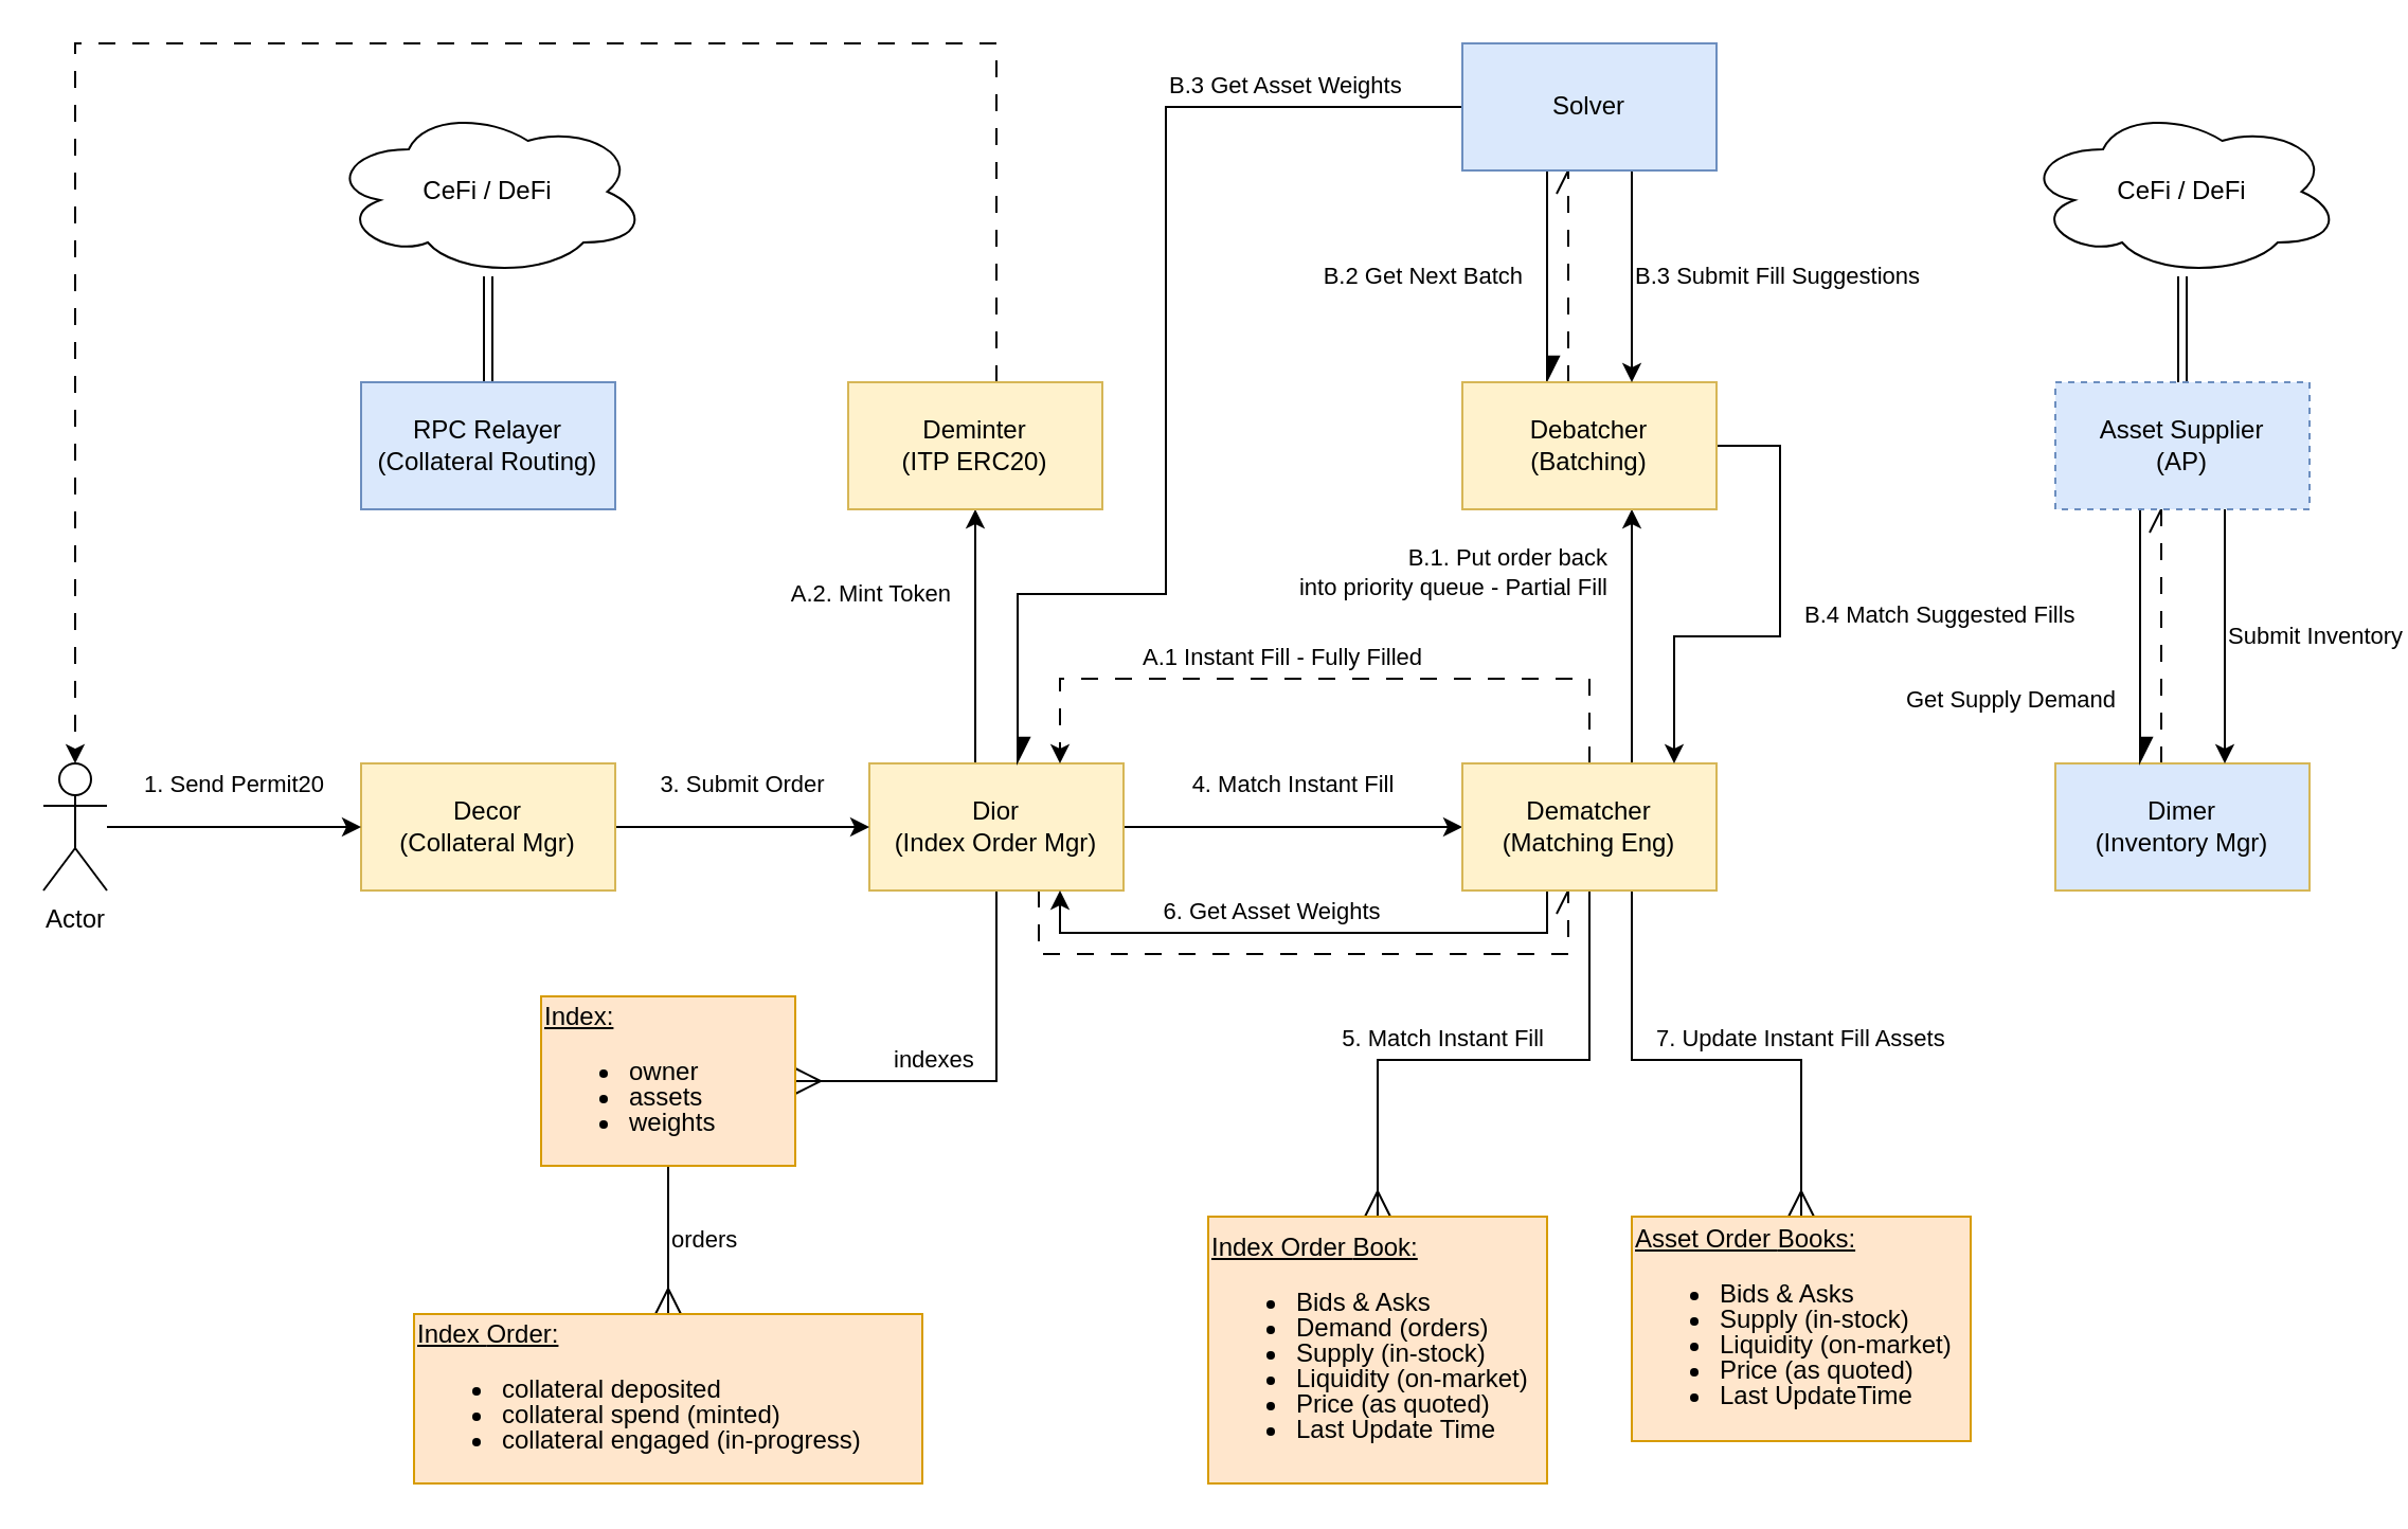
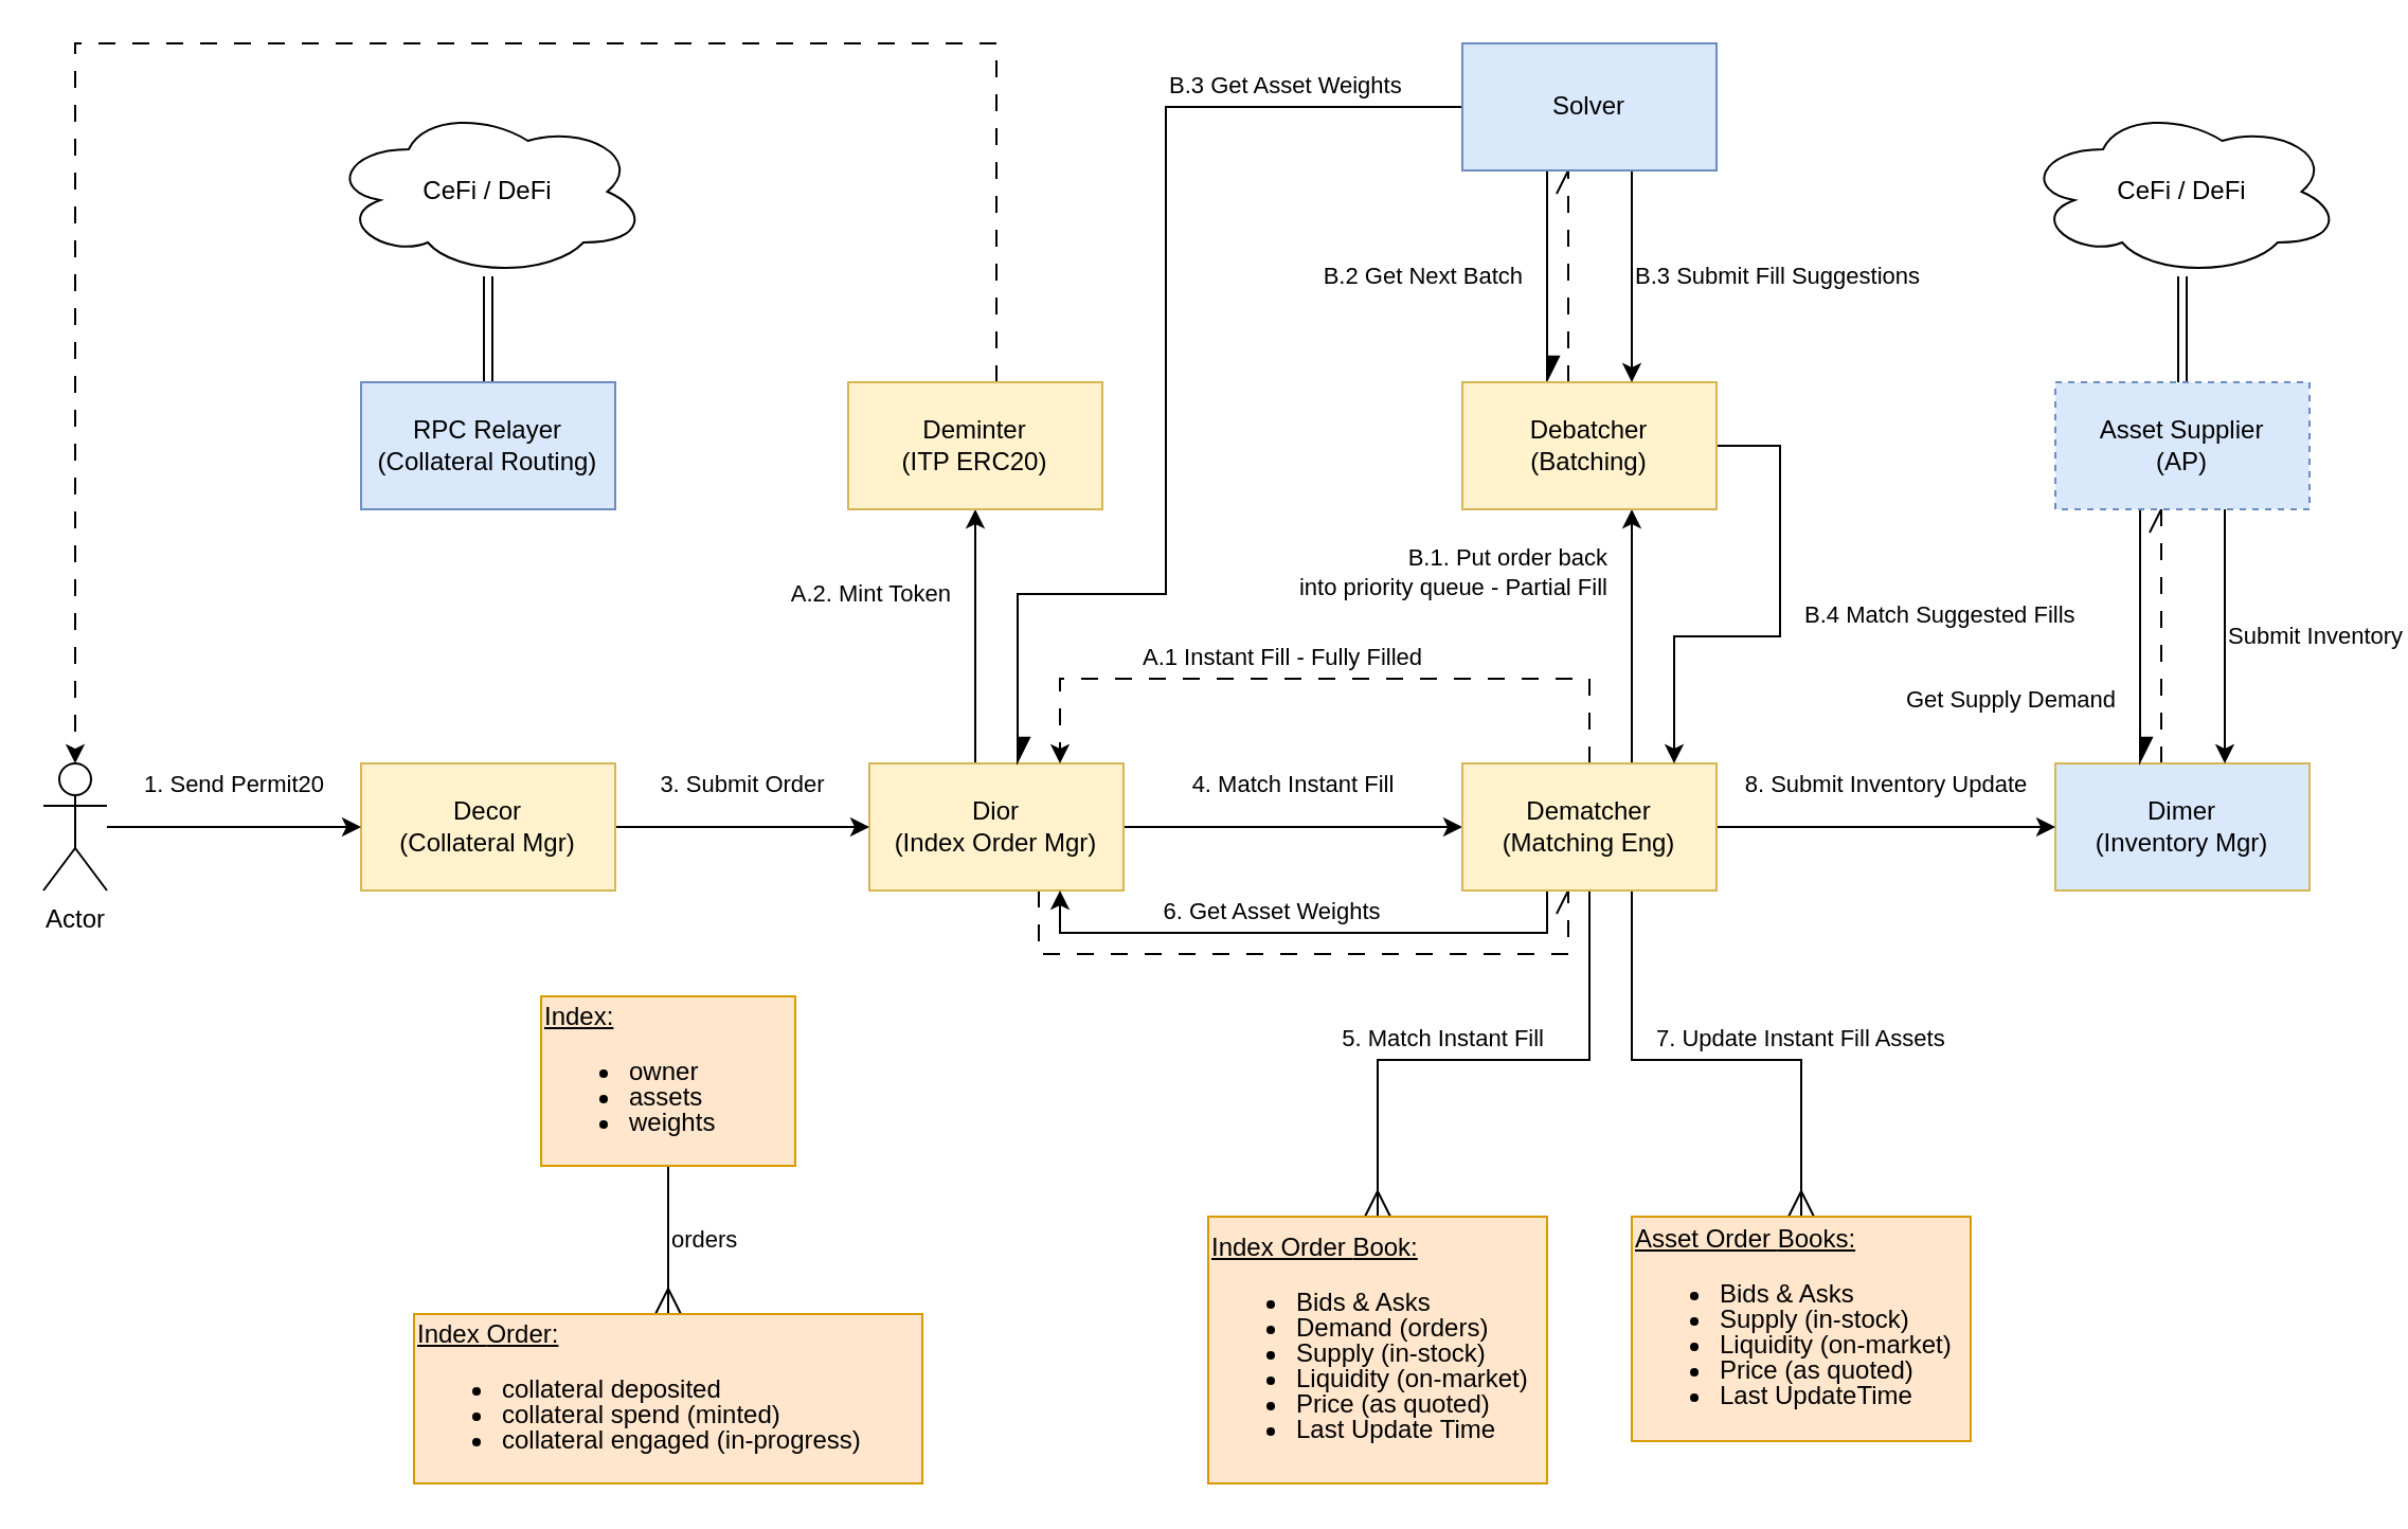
+ <mxCell id="13" value="8. Submit Inventory Update" style="edgeStyle=orthogonalEdgeStyle;rounded=0;orthogonalLoop=1;jettySize=auto;html=1;" edge="1" parent="1" source="15" target="8"><mxGeometry y="20" relative="1" as="geometry"><mxPoint as="offset" /></mxGeometry></mxCell>
- <mxCell id="3" value="indexes" style="rounded=0;orthogonalLoop=1;jettySize=auto;html=1;endArrow=ERmany;endFill=0;endSize=10;startSize=10;align=left;edgeStyle=orthogonalEdgeStyle;" edge="1" parent="1" source="6" target="26"><mxGeometry x="0.513" y="-10" relative="1" as="geometry"><Array as="points"><mxPoint x="470" y="510" /></Array><mxPoint as="offset" /></mxGeometry></mxCell>
